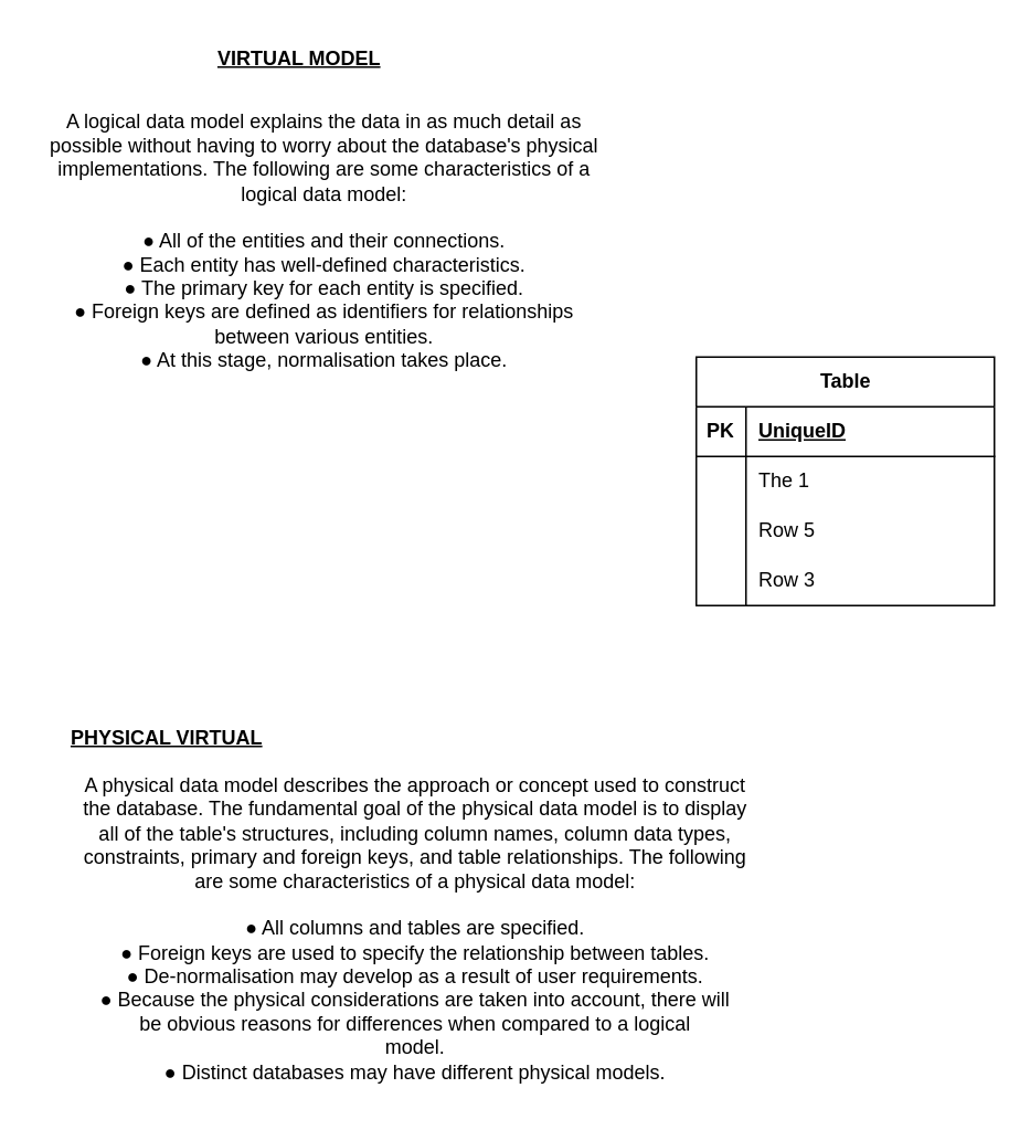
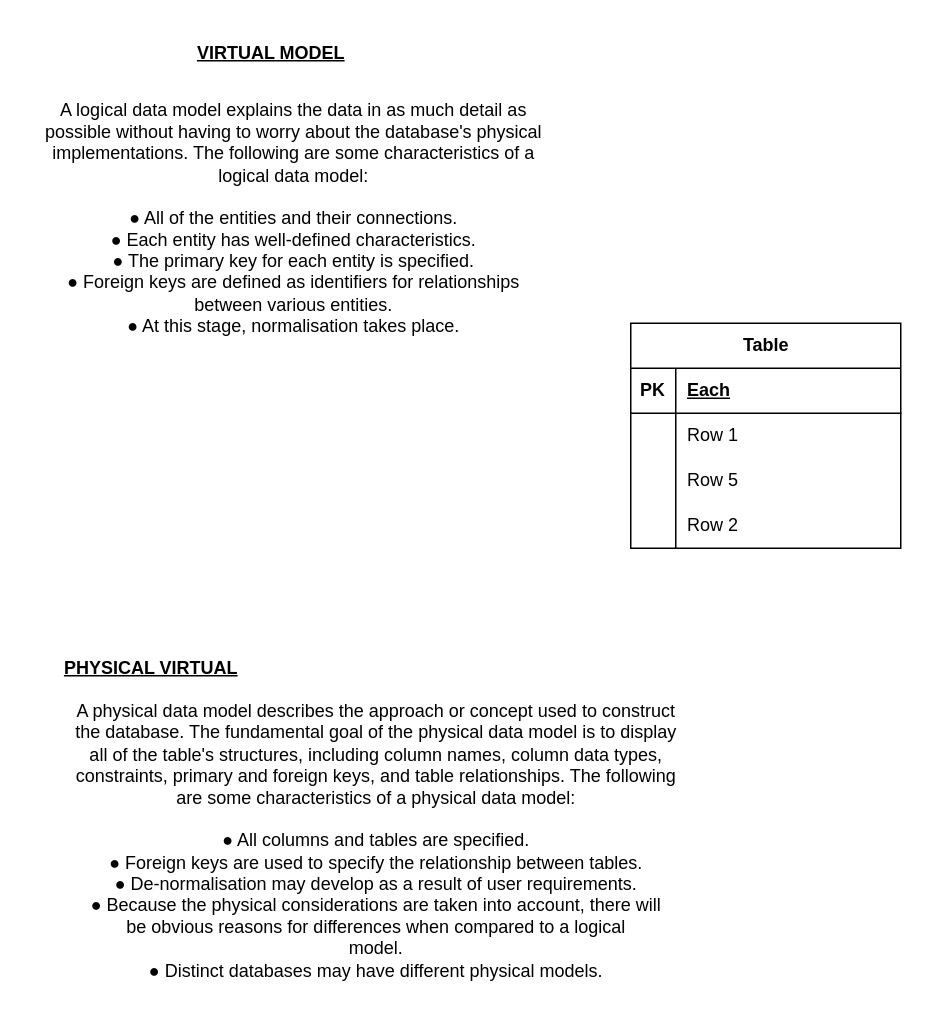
- <mxCell id="5" value="UniqueID" style="shape=partialRectangle;connectable=0;fillColor=none;top=0;left=0;bottom=0;right=0;align=left;spacingLeft=6;fontStyle=5;overflow=hidden;whiteSpace=wrap;html=1;" vertex="1" parent="3"><mxGeometry x="30" width="150" height="30" as="geometry"><mxRectangle width="150" height="30" as="alternateBounds" /></mxGeometry></mxCell>
+ <mxCell id="5" value="Each" style="shape=partialRectangle;connectable=0;fillColor=none;top=0;left=0;bottom=0;right=0;align=left;spacingLeft=6;fontStyle=5;overflow=hidden;whiteSpace=wrap;html=1;" vertex="1" parent="3"><mxGeometry x="30" width="150" height="30" as="geometry"><mxRectangle width="150" height="30" as="alternateBounds" /></mxGeometry></mxCell>
- <mxCell id="8" value="The 1" style="shape=partialRectangle;connectable=0;fillColor=none;top=0;left=0;bottom=0;right=0;align=left;spacingLeft=6;overflow=hidden;whiteSpace=wrap;html=1;" vertex="1" parent="6"><mxGeometry x="30" width="150" height="30" as="geometry"><mxRectangle width="150" height="30" as="alternateBounds" /></mxGeometry></mxCell>
+ <mxCell id="8" value="Row 1" style="shape=partialRectangle;connectable=0;fillColor=none;top=0;left=0;bottom=0;right=0;align=left;spacingLeft=6;overflow=hidden;whiteSpace=wrap;html=1;" vertex="1" parent="6"><mxGeometry x="30" width="150" height="30" as="geometry"><mxRectangle width="150" height="30" as="alternateBounds" /></mxGeometry></mxCell>
- <mxCell id="14" value="Row 3" style="shape=partialRectangle;connectable=0;fillColor=none;top=0;left=0;bottom=0;right=0;align=left;spacingLeft=6;overflow=hidden;whiteSpace=wrap;html=1;" vertex="1" parent="12"><mxGeometry x="30" width="150" height="30" as="geometry"><mxRectangle width="150" height="30" as="alternateBounds" /></mxGeometry></mxCell>
+ <mxCell id="14" value="Row 2" style="shape=partialRectangle;connectable=0;fillColor=none;top=0;left=0;bottom=0;right=0;align=left;spacingLeft=6;overflow=hidden;whiteSpace=wrap;html=1;" vertex="1" parent="12"><mxGeometry x="30" width="150" height="30" as="geometry"><mxRectangle width="150" height="30" as="alternateBounds" /></mxGeometry></mxCell>
